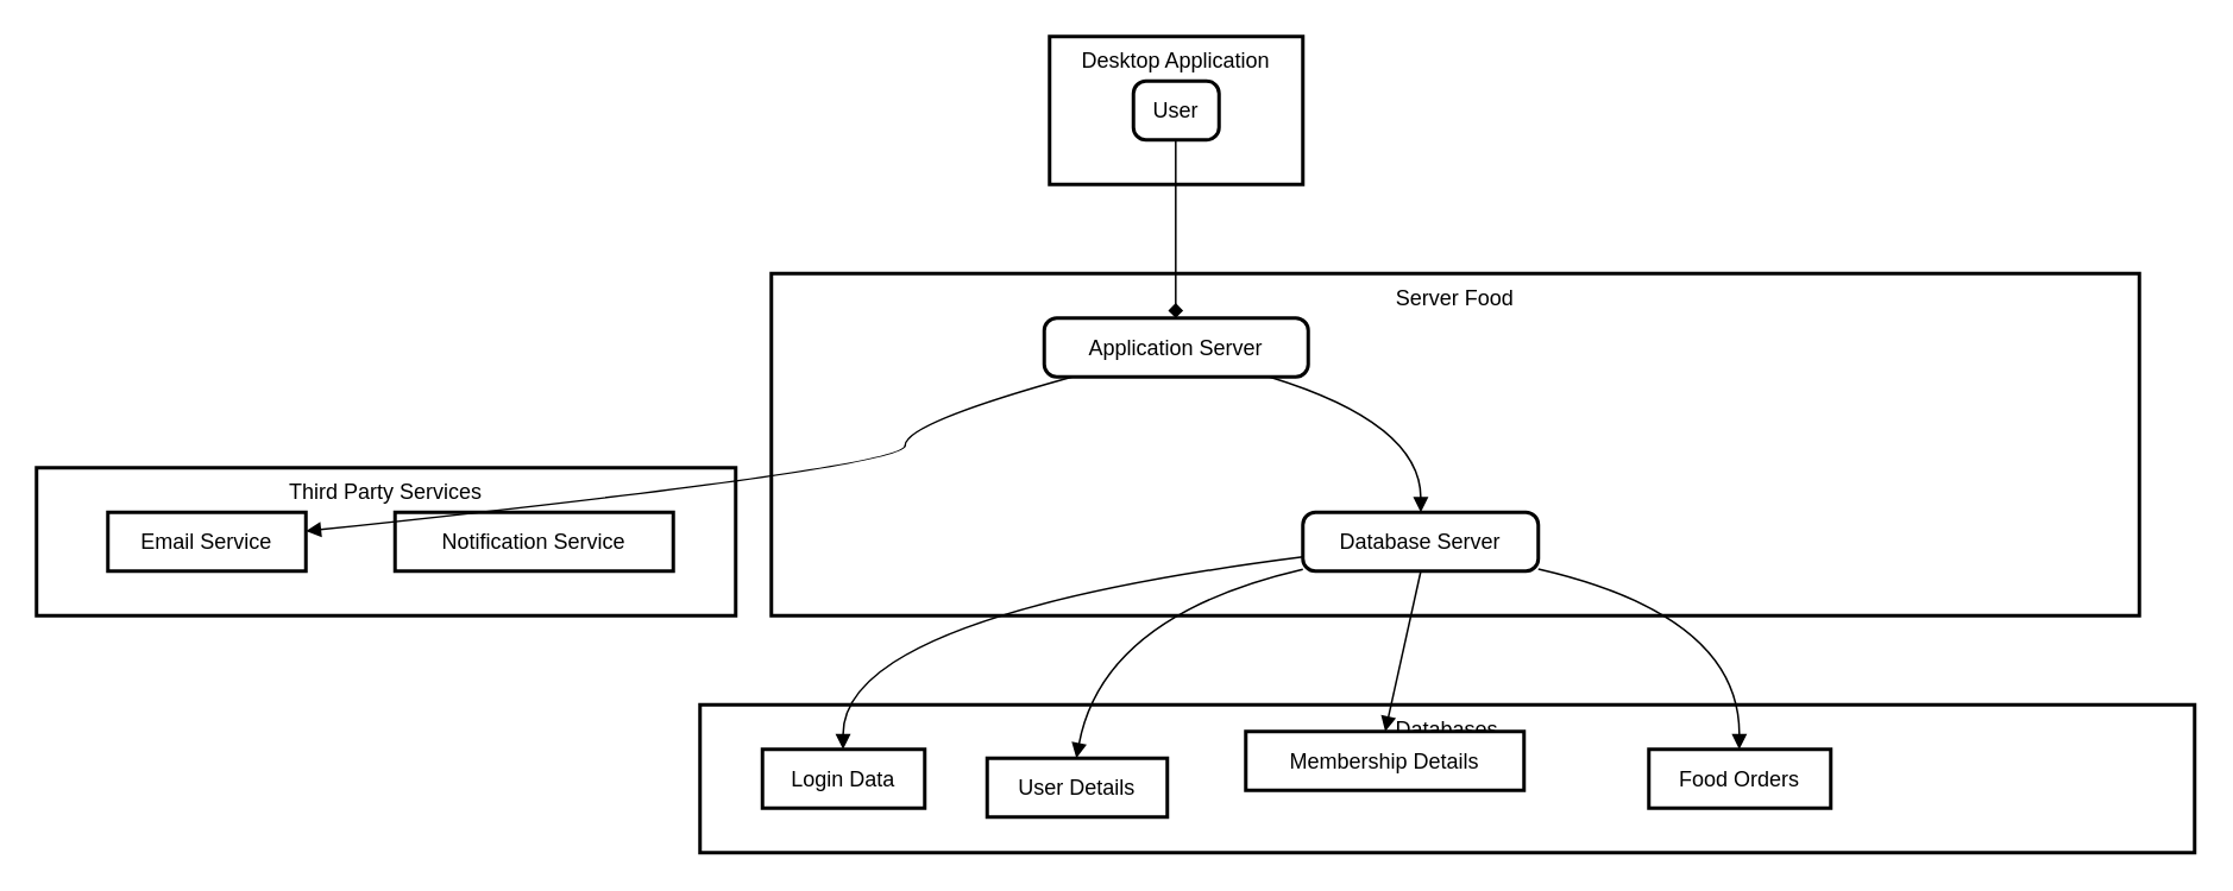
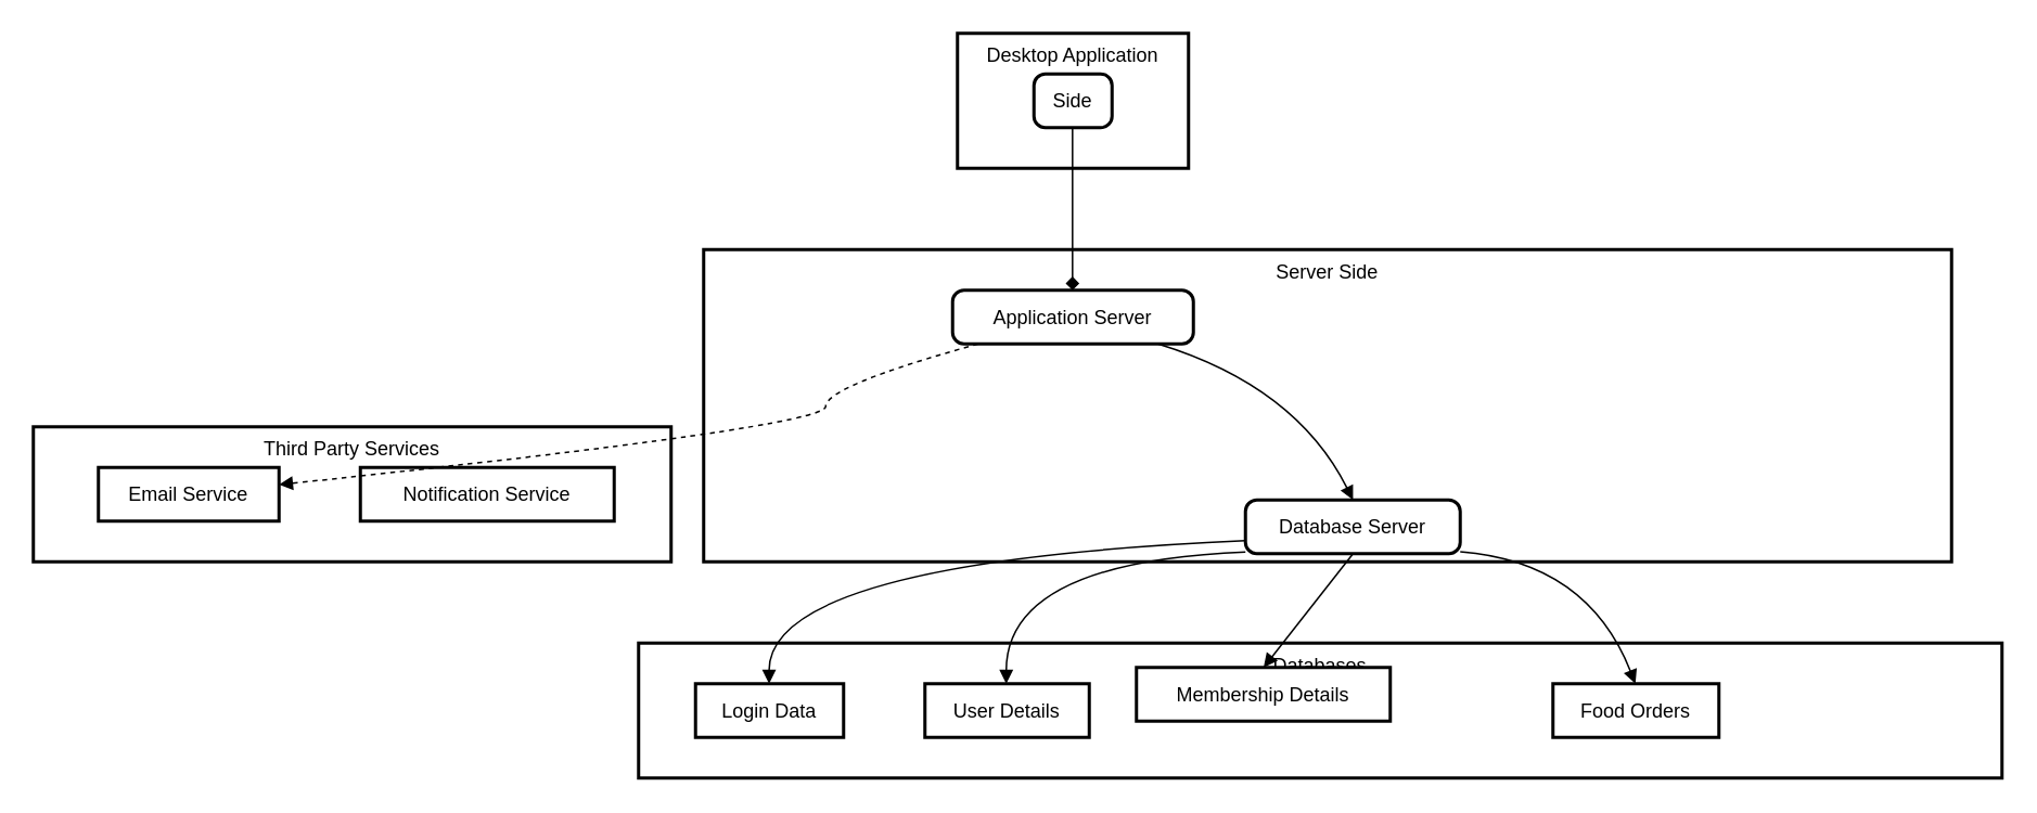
- <mxCell id="14" value="User" style="rounded=1;absoluteArcSize=1;arcSize=14;whiteSpace=wrap;strokeWidth=2;" vertex="1" parent="1"><mxGeometry x="635" y="45" width="48" height="33" as="geometry" /></mxCell>
+ <mxCell id="14" value="Side" style="rounded=1;absoluteArcSize=1;arcSize=14;whiteSpace=wrap;strokeWidth=2;" vertex="1" parent="1"><mxGeometry x="635" y="45" width="48" height="33" as="geometry" /></mxCell>
- <mxCell id="10" value="Server Food" style="whiteSpace=wrap;strokeWidth=2;verticalAlign=top;" vertex="1" parent="1"><mxGeometry x="432" y="153" width="767" height="192" as="geometry" /></mxCell>
+ <mxCell id="10" value="Server Side" style="whiteSpace=wrap;strokeWidth=2;verticalAlign=top;" vertex="1" parent="1"><mxGeometry x="432" y="153" width="767" height="192" as="geometry" /></mxCell>
- <mxCell id="21" value="" style="curved=1;startArrow=none;endArrow=block;exitX=0.087;exitY=1.024;entryX=0.999;entryY=0.321;rounded=0;" edge="1" parent="1" source="11" target="3"><mxGeometry relative="1" as="geometry"><Array as="points"><mxPoint x="507" y="237" /><mxPoint x="507" y="262" /></Array></mxGeometry></mxCell>
+ <mxCell id="21" value="" style="curved=1;startArrow=none;endArrow=block;exitX=0.087;exitY=1.024;entryX=0.999;entryY=0.321;rounded=0;dashed=1;" edge="1" parent="1" source="11" target="3"><mxGeometry relative="1" as="geometry"><Array as="points"><mxPoint x="507" y="237" /><mxPoint x="507" y="262" /></Array></mxGeometry></mxCell>
- <mxCell id="12" value="Database Server" style="rounded=1;absoluteArcSize=1;arcSize=14;whiteSpace=wrap;strokeWidth=2;" vertex="1" parent="1"><mxGeometry x="730" y="287" width="132" height="33" as="geometry" /></mxCell>
+ <mxCell id="12" value="Database Server" style="rounded=1;absoluteArcSize=1;arcSize=14;whiteSpace=wrap;strokeWidth=2;" vertex="1" parent="1"><mxGeometry x="765" y="307" width="132" height="33" as="geometry" /></mxCell>
- <mxCell id="9" value="Food Orders" style="whiteSpace=wrap;strokeWidth=2;" vertex="1" parent="1"><mxGeometry x="924" y="420" width="102" height="33" as="geometry" /></mxCell>
+ <mxCell id="9" value="Food Orders" style="whiteSpace=wrap;strokeWidth=2;" vertex="1" parent="1"><mxGeometry x="954" y="420" width="102" height="33" as="geometry" /></mxCell>
- <mxCell id="7" value="User Details" style="whiteSpace=wrap;strokeWidth=2;" vertex="1" parent="1"><mxGeometry x="553" y="425" width="101" height="33" as="geometry" /></mxCell>
+ <mxCell id="7" value="User Details" style="whiteSpace=wrap;strokeWidth=2;" vertex="1" parent="1"><mxGeometry x="568" y="420" width="101" height="33" as="geometry" /></mxCell>
